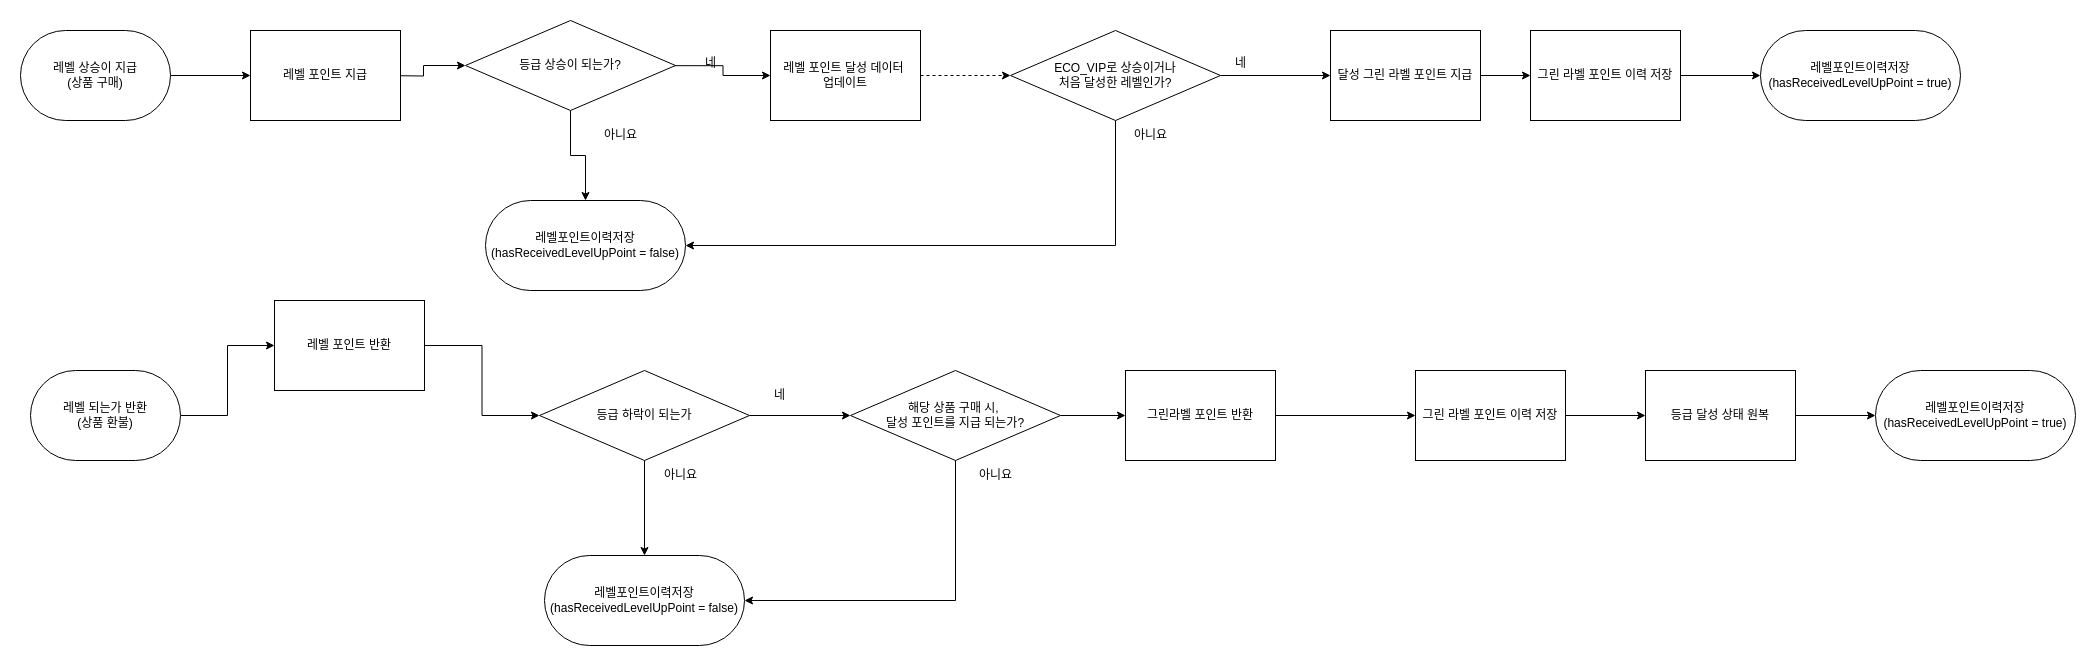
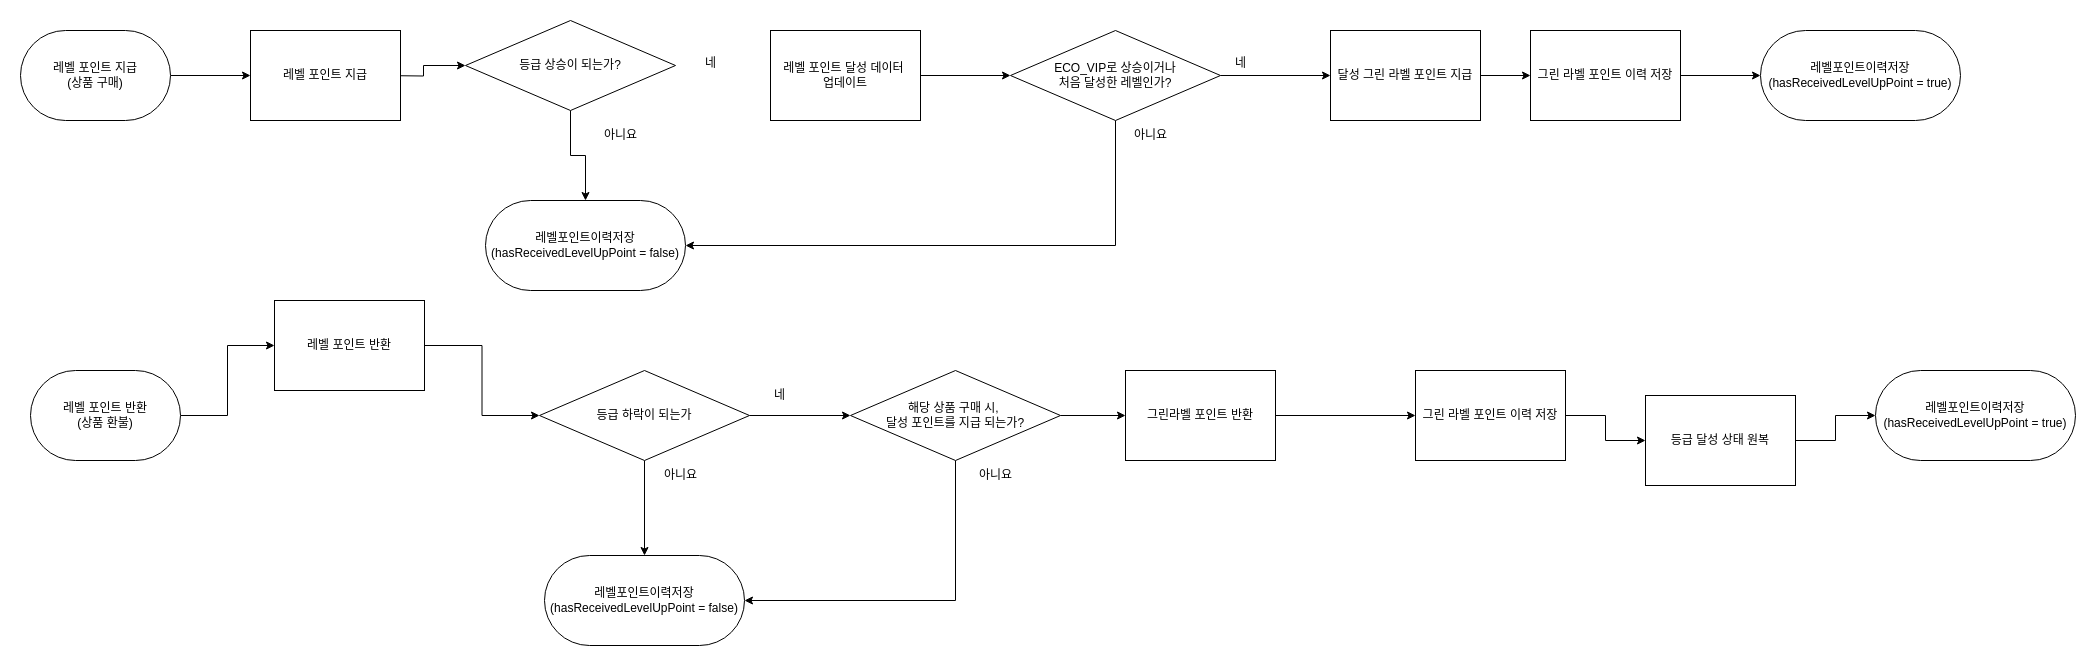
- <mxCell id="8" value="" style="edgeStyle=orthogonalEdgeStyle;rounded=0;orthogonalLoop=1;jettySize=auto;html=1;exitX=0.983;exitY=0.502;exitDx=0;exitDy=0;exitPerimeter=0;" parent="1" source="9" target="25" edge="1"><mxGeometry relative="1" as="geometry"><mxPoint x="750" y="75" as="sourcePoint" /></mxGeometry></mxCell>
- <mxCell id="3" value="레벨 상승이 지급&lt;br&gt;(상품 구매)" style="rounded=1;whiteSpace=wrap;html=1;arcSize=50;fontFamily=Helvetica;" parent="1" vertex="1"><mxGeometry x="20" y="30" width="150" height="90" as="geometry" /></mxCell>
+ <mxCell id="3" value="레벨 포인트 지급&lt;br&gt;(상품 구매)" style="rounded=1;whiteSpace=wrap;html=1;arcSize=50;fontFamily=Helvetica;" parent="1" vertex="1"><mxGeometry x="20" y="30" width="150" height="90" as="geometry" /></mxCell>
- <mxCell id="24" value="" style="edgeStyle=orthogonalEdgeStyle;rounded=0;orthogonalLoop=1;jettySize=auto;html=1;dashed=1;" parent="1" source="25" target="15" edge="1"><mxGeometry relative="1" as="geometry" /></mxCell>
+ <mxCell id="24" value="" style="edgeStyle=orthogonalEdgeStyle;rounded=0;orthogonalLoop=1;jettySize=auto;html=1;" parent="1" source="25" target="15" edge="1"><mxGeometry relative="1" as="geometry" /></mxCell>
- <mxCell id="5" value="레벨 되는가 반환&lt;br&gt;(상품 환불)" style="rounded=1;whiteSpace=wrap;html=1;fontFamily=Helvetica;arcSize=50;" parent="1" vertex="1"><mxGeometry x="30" y="370" width="150" height="90" as="geometry" /></mxCell>
+ <mxCell id="5" value="레벨 포인트 반환&lt;br&gt;(상품 환불)" style="rounded=1;whiteSpace=wrap;html=1;fontFamily=Helvetica;arcSize=50;" parent="1" vertex="1"><mxGeometry x="30" y="370" width="150" height="90" as="geometry" /></mxCell>
- <mxCell id="43" value="등급 달성 상태 원복" style="whiteSpace=wrap;html=1;rounded=1;arcSize=0;" vertex="1" parent="1"><mxGeometry x="1645" y="370" width="150" height="90" as="geometry" /></mxCell>
+ <mxCell id="43" value="등급 달성 상태 원복" style="whiteSpace=wrap;html=1;rounded=1;arcSize=0;" vertex="1" parent="1"><mxGeometry x="1645" y="395" width="150" height="90" as="geometry" /></mxCell>
